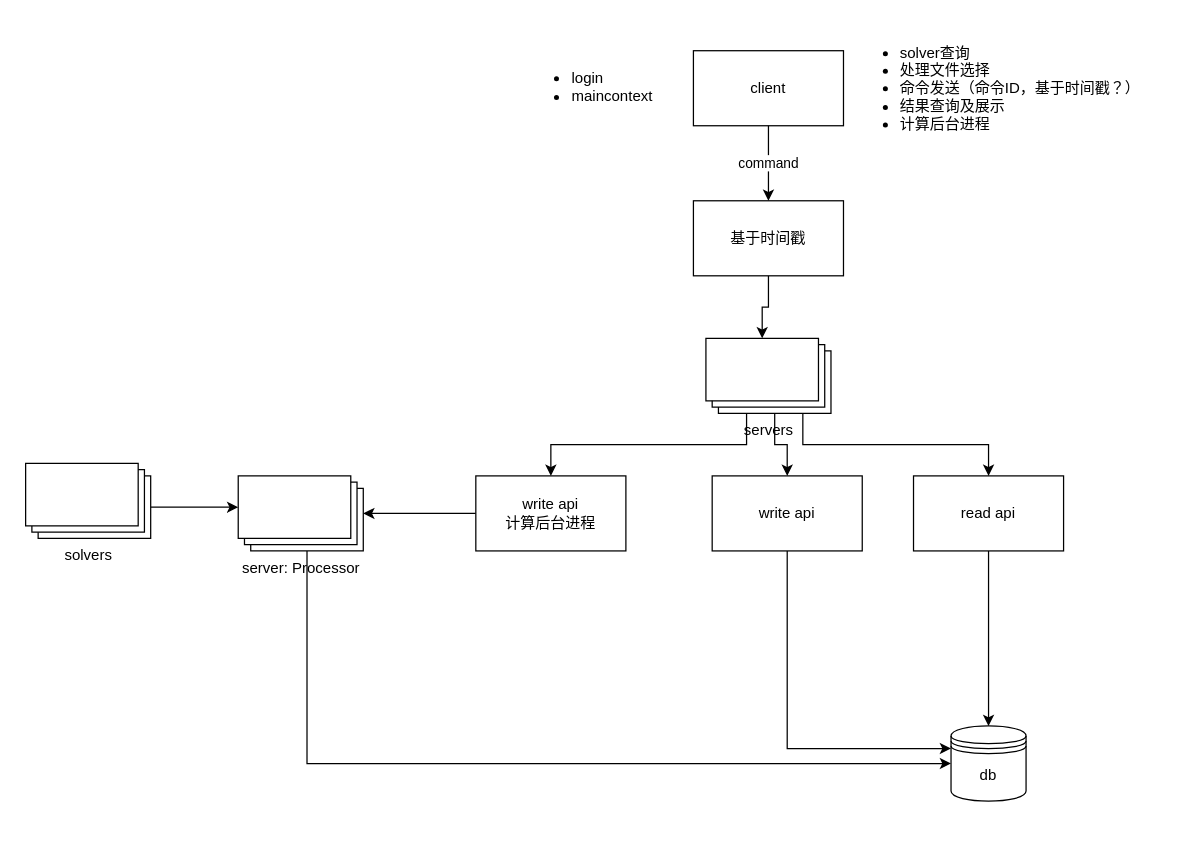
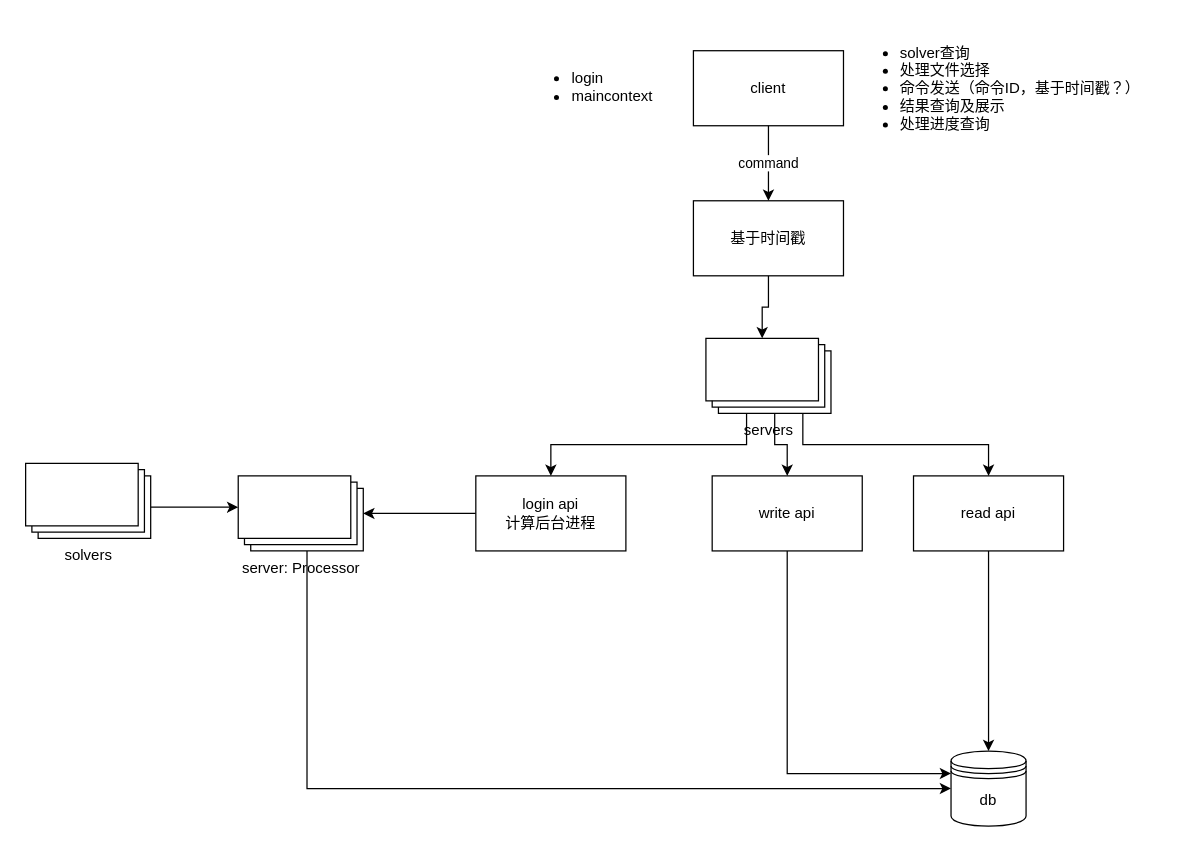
- <mxCell id="3" value="&lt;ul&gt;&lt;li style=&quot;text-align: left&quot;&gt;solver查询&lt;/li&gt;&lt;li style=&quot;text-align: left&quot;&gt;处理文件选择&lt;/li&gt;&lt;li style=&quot;text-align: left&quot;&gt;命令发送（命令ID，基于时间戳？）&lt;/li&gt;&lt;li style=&quot;text-align: left&quot;&gt;结果查询及展示&lt;/li&gt;&lt;li style=&quot;text-align: left&quot;&gt;计算后台进程&lt;/li&gt;&lt;/ul&gt;" style="text;html=1;align=center;verticalAlign=middle;resizable=0;points=[];autosize=1;" vertex="1" parent="1"><mxGeometry x="670" y="20" width="250" height="100" as="geometry" /></mxCell>
+ <mxCell id="3" value="&lt;ul&gt;&lt;li style=&quot;text-align: left&quot;&gt;solver查询&lt;/li&gt;&lt;li style=&quot;text-align: left&quot;&gt;处理文件选择&lt;/li&gt;&lt;li style=&quot;text-align: left&quot;&gt;命令发送（命令ID，基于时间戳？）&lt;/li&gt;&lt;li style=&quot;text-align: left&quot;&gt;结果查询及展示&lt;/li&gt;&lt;li style=&quot;text-align: left&quot;&gt;处理进度查询&lt;/li&gt;&lt;/ul&gt;" style="text;html=1;align=center;verticalAlign=middle;resizable=0;points=[];autosize=1;" vertex="1" parent="1"><mxGeometry x="670" y="20" width="250" height="100" as="geometry" /></mxCell>
- <mxCell id="13" value="write api&lt;br&gt;计算后台进程" style="rounded=0;whiteSpace=wrap;html=1;" vertex="1" parent="1"><mxGeometry x="380" y="380" width="120" height="60" as="geometry" /></mxCell>
+ <mxCell id="13" value="login api&lt;br&gt;计算后台进程" style="rounded=0;whiteSpace=wrap;html=1;" vertex="1" parent="1"><mxGeometry x="380" y="380" width="120" height="60" as="geometry" /></mxCell>
- <mxCell id="11" value="db" style="shape=datastore;whiteSpace=wrap;html=1;" vertex="1" parent="1"><mxGeometry x="760" y="580" width="60" height="60" as="geometry" /></mxCell>
+ <mxCell id="11" value="db" style="shape=datastore;whiteSpace=wrap;html=1;" vertex="1" parent="1"><mxGeometry x="760" y="600" width="60" height="60" as="geometry" /></mxCell>
